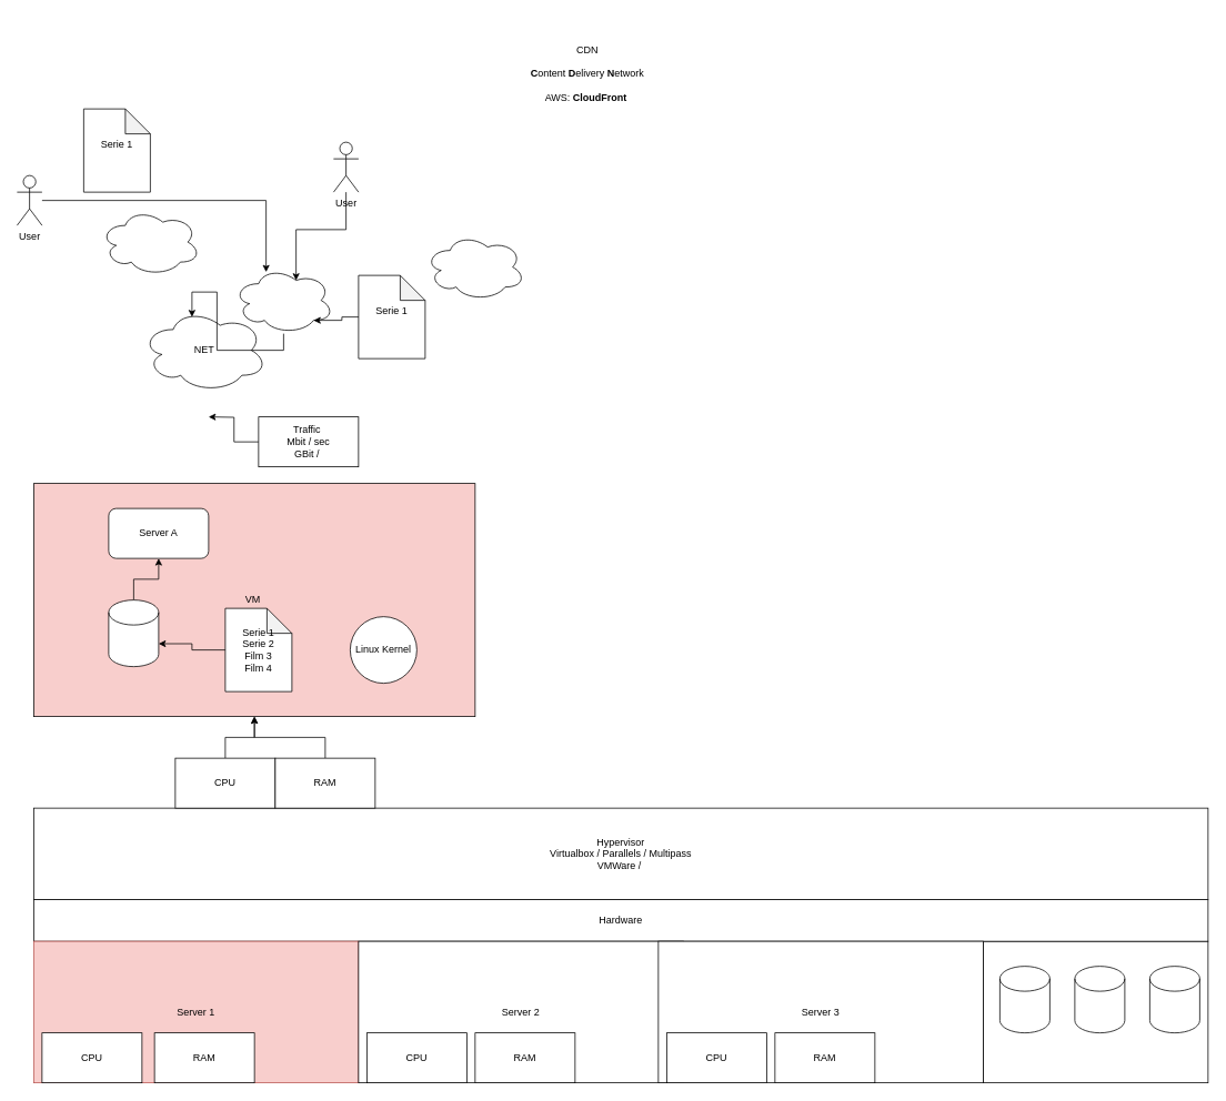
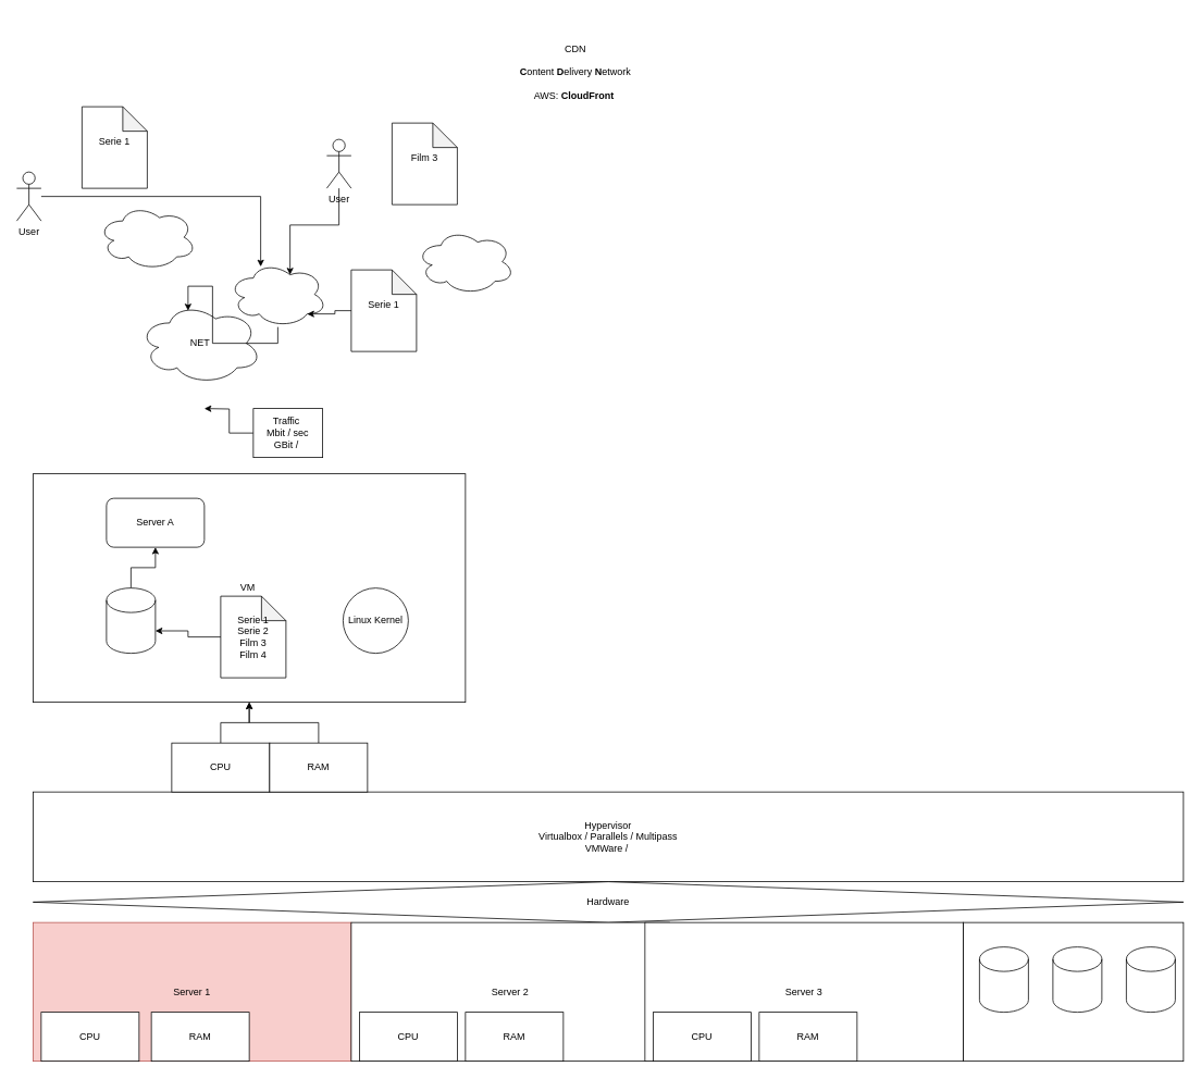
+ <mxCell id="14" value="Film 3&lt;div&gt;&lt;br&gt;&lt;/div&gt;" style="shape=note;whiteSpace=wrap;html=1;backgroundOutline=1;darkOpacity=0.05;" vertex="1" parent="1"><mxGeometry x="480" y="150" width="80" height="100" as="geometry" /></mxCell>
- <mxCell id="16" value="Traffic&amp;nbsp;&lt;div&gt;Mbit / sec&lt;/div&gt;&lt;div&gt;GBit /&amp;nbsp;&lt;/div&gt;" style="rounded=0;whiteSpace=wrap;html=1;" vertex="1" parent="1"><mxGeometry x="310" y="500" width="120" height="60" as="geometry" /></mxCell>
+ <mxCell id="16" value="Traffic&amp;nbsp;&lt;div&gt;Mbit / sec&lt;/div&gt;&lt;div&gt;GBit /&amp;nbsp;&lt;/div&gt;" style="rounded=0;whiteSpace=wrap;html=1;" vertex="1" parent="1"><mxGeometry x="310" y="500" width="85" height="60" as="geometry" /></mxCell>
- <mxCell id="3" value="VM&amp;nbsp;" style="rounded=0;whiteSpace=wrap;html=1;fillColor=#f8cecc;" vertex="1" parent="1"><mxGeometry x="40" y="580" width="530" height="280" as="geometry" /></mxCell>
+ <mxCell id="3" value="VM&amp;nbsp;" style="rounded=0;whiteSpace=wrap;html=1;" vertex="1" parent="1"><mxGeometry x="40" y="580" width="530" height="280" as="geometry" /></mxCell>
- <mxCell id="44" value="Linux Kernel" style="ellipse;whiteSpace=wrap;html=1;aspect=fixed;" vertex="1" parent="1"><mxGeometry x="420" y="740" width="80" height="80" as="geometry" /></mxCell>
+ <mxCell id="44" value="Linux Kernel" style="ellipse;whiteSpace=wrap;html=1;aspect=fixed;" vertex="1" parent="1"><mxGeometry x="420" y="720" width="80" height="80" as="geometry" /></mxCell>
- <mxCell id="26" value="Hardware" style="rounded=0;whiteSpace=wrap;html=1;" vertex="1" parent="1"><mxGeometry x="40" y="1080" width="1410" height="50" as="geometry" /></mxCell>
+ <mxCell id="26" value="Hardware" style="rhombus;whiteSpace=wrap;html=1;" vertex="1" parent="1"><mxGeometry x="40" y="1080" width="1410" height="50" as="geometry" /></mxCell>
